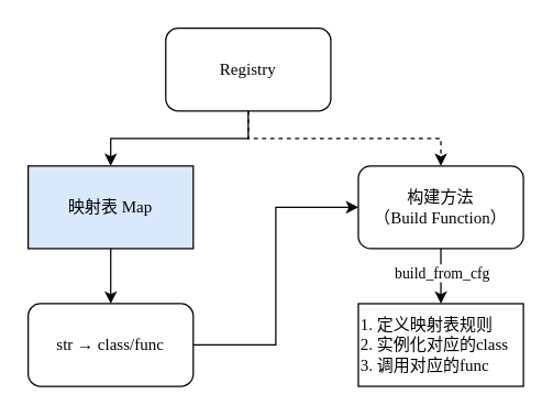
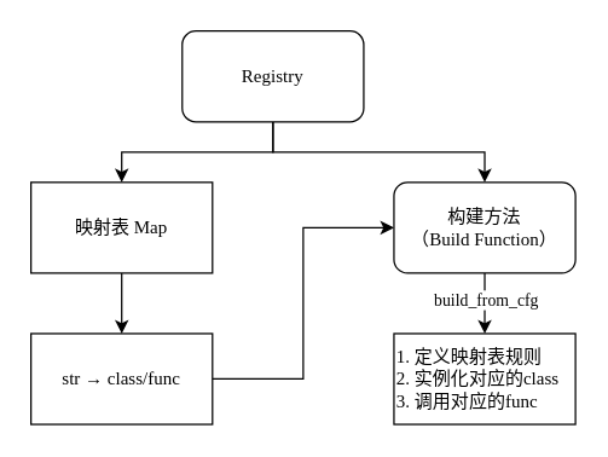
- <mxCell id="3" style="edgeStyle=orthogonalEdgeStyle;rounded=0;orthogonalLoop=1;jettySize=auto;html=1;exitX=0.5;exitY=1;exitDx=0;exitDy=0;entryX=0.5;entryY=0;entryDx=0;entryDy=0;fontFamily=Times New Roman;dashed=1;" edge="1" parent="1" source="4" target="9"><mxGeometry relative="1" as="geometry" /></mxCell>
+ <mxCell id="3" style="edgeStyle=orthogonalEdgeStyle;rounded=0;orthogonalLoop=1;jettySize=auto;html=1;exitX=0.5;exitY=1;exitDx=0;exitDy=0;entryX=0.5;entryY=0;entryDx=0;entryDy=0;fontFamily=Times New Roman;" edge="1" parent="1" source="4" target="9"><mxGeometry relative="1" as="geometry" /></mxCell>
- <mxCell id="6" value="映射表 Map" style="rounded=0;whiteSpace=wrap;html=1;fontFamily=Times New Roman;fillColor=#dae8fc;" vertex="1" parent="1"><mxGeometry x="20" y="120" width="120" height="60" as="geometry" /></mxCell>
+ <mxCell id="6" value="映射表 Map" style="rounded=0;whiteSpace=wrap;html=1;fontFamily=Times New Roman;" vertex="1" parent="1"><mxGeometry x="20" y="120" width="120" height="60" as="geometry" /></mxCell>
- <mxCell id="11" value="str → class/func" style="whiteSpace=wrap;html=1;fontFamily=Times New Roman;rounded=1;" vertex="1" parent="1"><mxGeometry x="20" y="220" width="120" height="60" as="geometry" /></mxCell>
+ <mxCell id="11" value="str → class/func" style="rounded=0;whiteSpace=wrap;html=1;fontFamily=Times New Roman;" vertex="1" parent="1"><mxGeometry x="20" y="220" width="120" height="60" as="geometry" /></mxCell>
